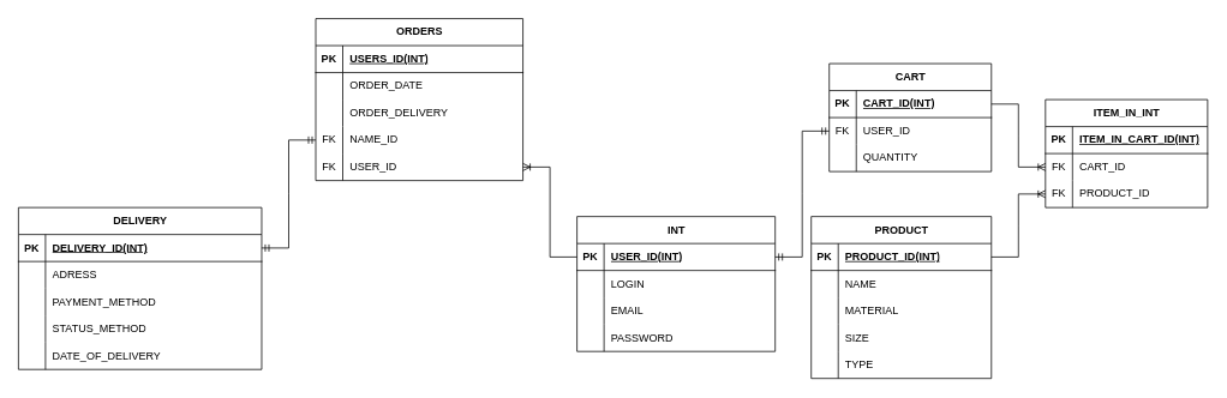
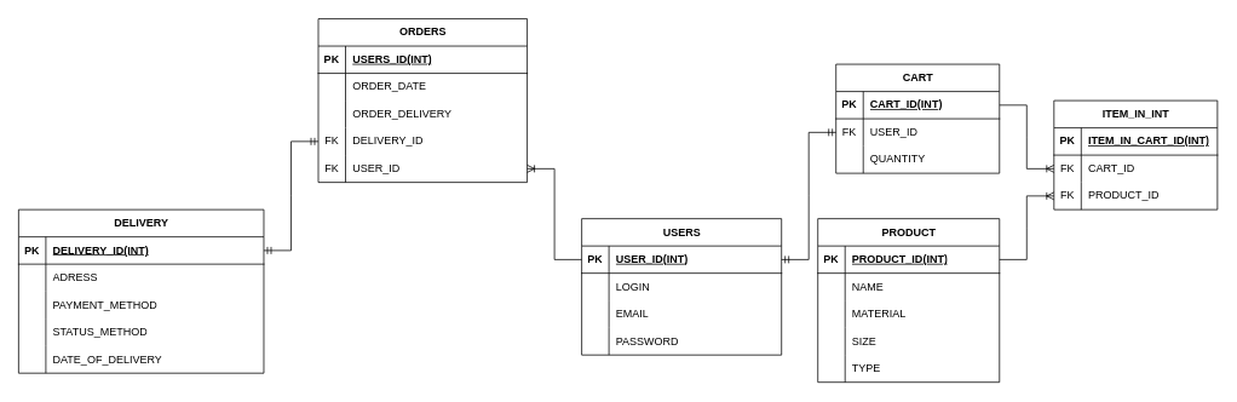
- <mxCell id="69" value="NAME_ID" style="shape=partialRectangle;connectable=0;fillColor=none;top=0;left=0;bottom=0;right=0;align=left;spacingLeft=6;overflow=hidden;whiteSpace=wrap;html=1;" parent="67" vertex="1"><mxGeometry x="30" width="200" height="30" as="geometry"><mxRectangle width="200" height="30" as="alternateBounds" /></mxGeometry></mxCell>
+ <mxCell id="69" value="DELIVERY_ID" style="shape=partialRectangle;connectable=0;fillColor=none;top=0;left=0;bottom=0;right=0;align=left;spacingLeft=6;overflow=hidden;whiteSpace=wrap;html=1;" parent="67" vertex="1"><mxGeometry x="30" width="200" height="30" as="geometry"><mxRectangle width="200" height="30" as="alternateBounds" /></mxGeometry></mxCell>
- <mxCell id="2" value="INT" style="shape=table;startSize=30;container=1;collapsible=1;childLayout=tableLayout;fixedRows=1;rowLines=0;fontStyle=1;align=center;resizeLast=1;html=1;" parent="1" vertex="1"><mxGeometry x="640" y="240" width="220" height="150" as="geometry" /></mxCell>
+ <mxCell id="2" value="USERS" style="shape=table;startSize=30;container=1;collapsible=1;childLayout=tableLayout;fixedRows=1;rowLines=0;fontStyle=1;align=center;resizeLast=1;html=1;" parent="1" vertex="1"><mxGeometry x="640" y="240" width="220" height="150" as="geometry" /></mxCell>
